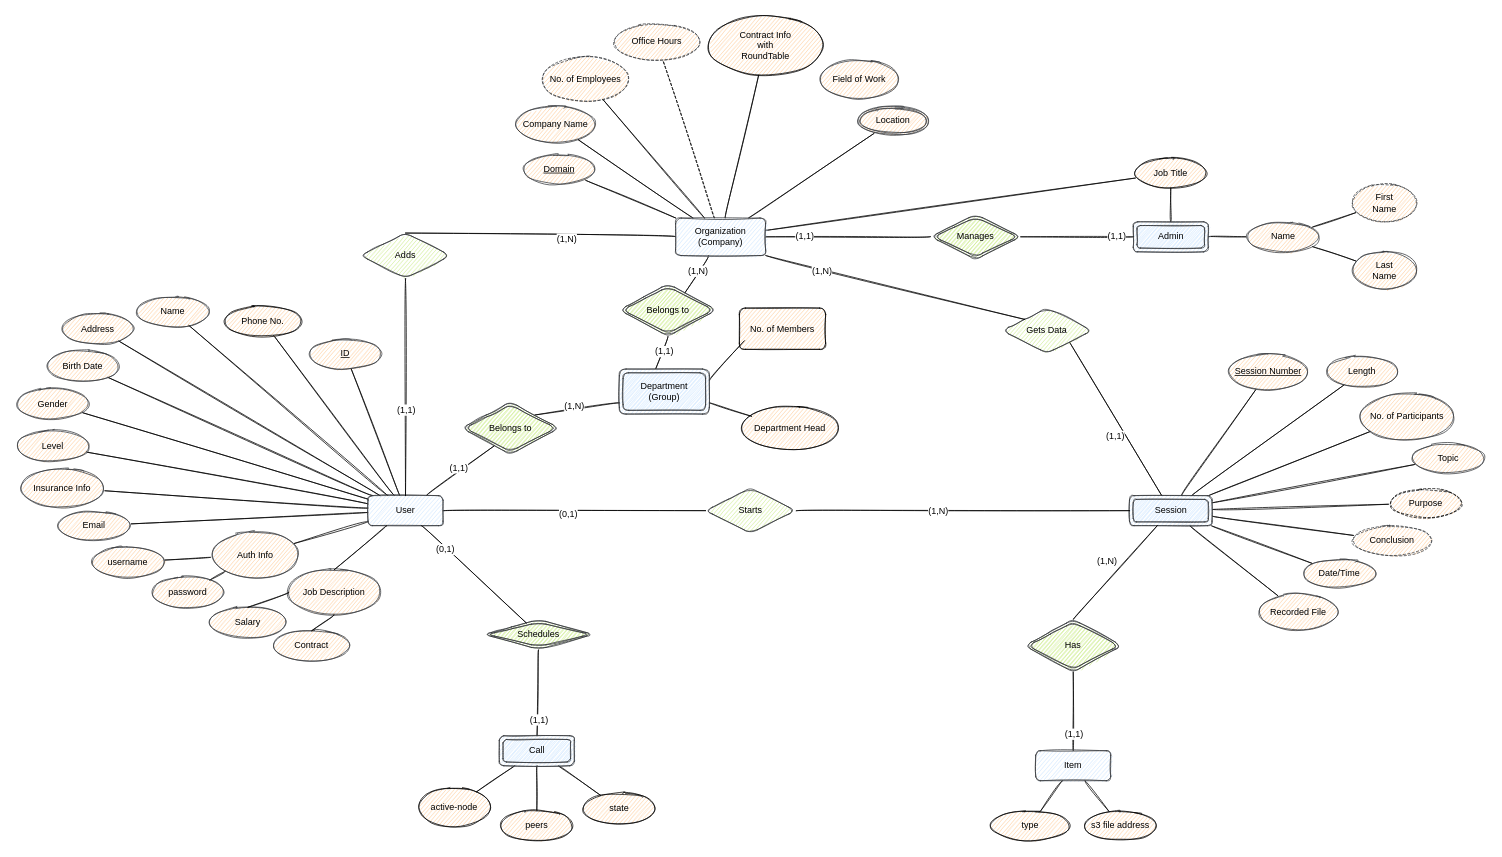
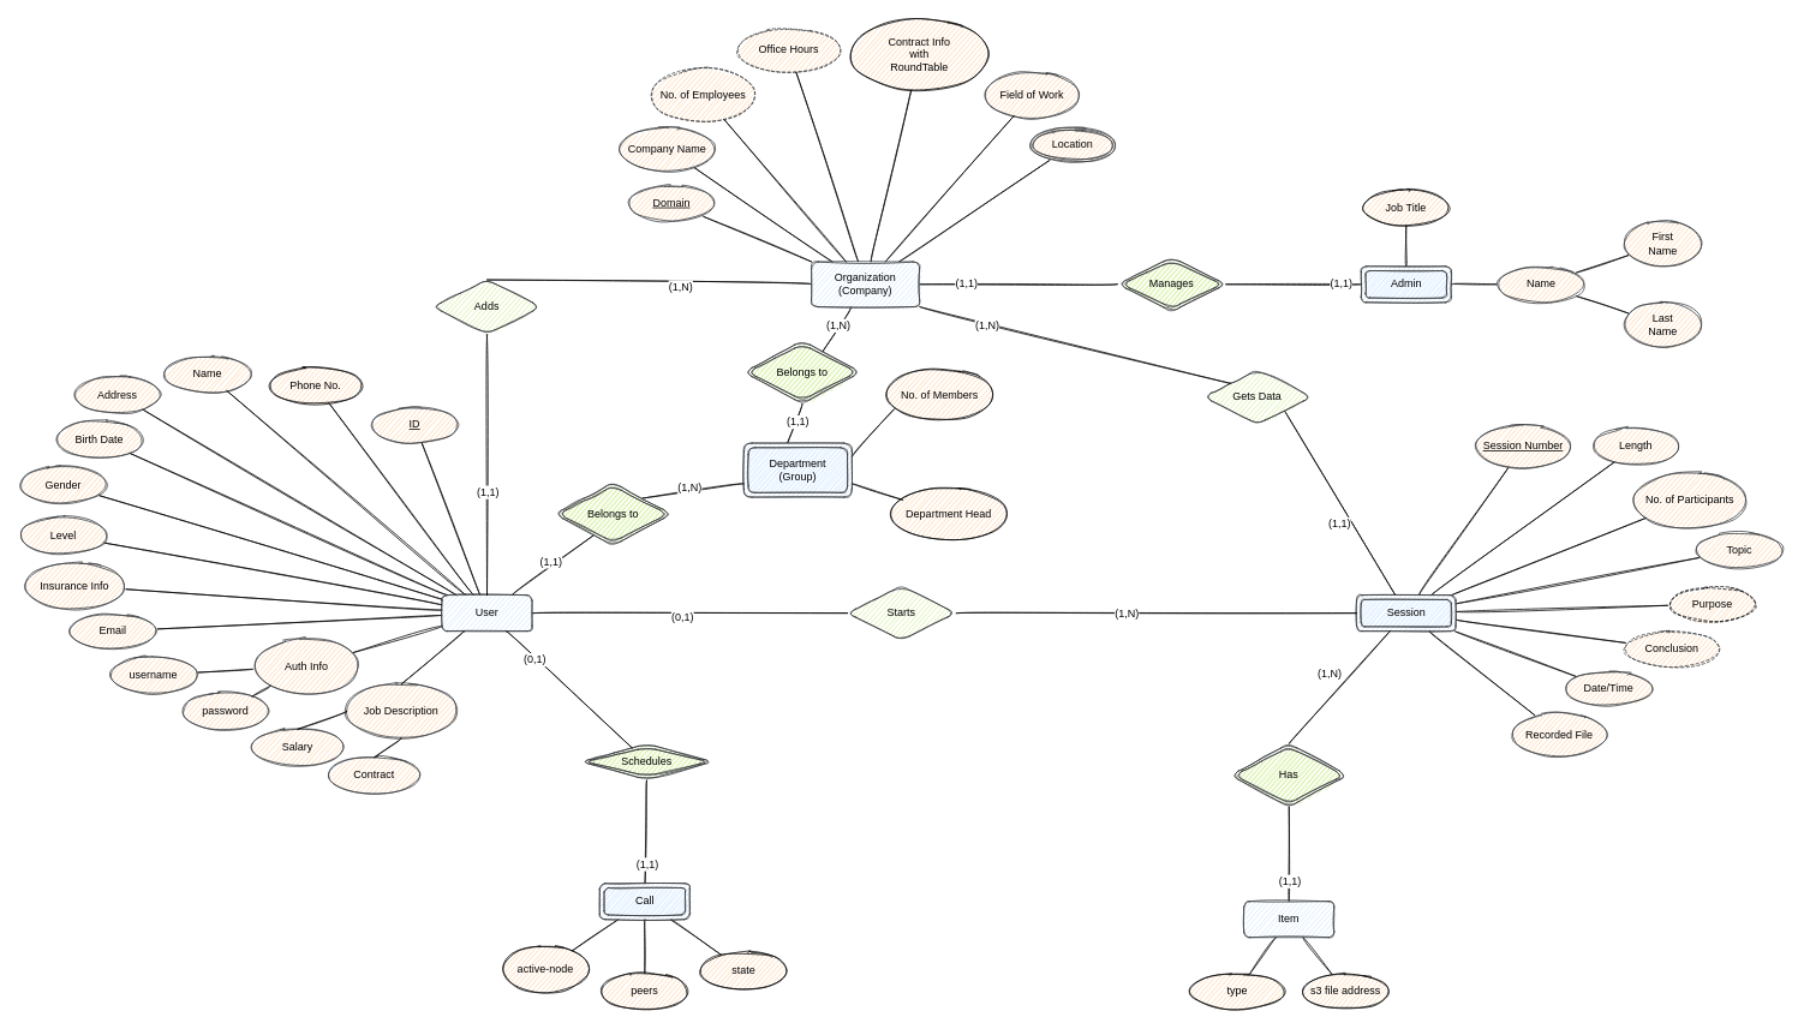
- <mxCell id="96" style="edgeStyle=none;rounded=1;orthogonalLoop=1;jettySize=auto;html=1;fontSize=12;endArrow=none;endFill=0;strokeColor=default;sketch=1;curved=1;dashed=1;" parent="1" source="104" target="44" edge="1"><mxGeometry relative="1" as="geometry" /></mxCell>
+ <mxCell id="96" style="edgeStyle=none;rounded=1;orthogonalLoop=1;jettySize=auto;html=1;fontSize=12;endArrow=none;endFill=0;strokeColor=default;sketch=1;curved=1;" parent="1" source="104" target="44" edge="1"><mxGeometry relative="1" as="geometry" /></mxCell>
- <mxCell id="81" value="&lt;div&gt;First&lt;/div&gt;&lt;div&gt;Name&lt;/div&gt;" style="ellipse;whiteSpace=wrap;html=1;align=center;fillColor=#ffcc99;strokeColor=#36393d;rounded=1;sketch=1;dashed=1;" parent="1" vertex="1"><mxGeometry x="1800" y="245" width="90" height="50" as="geometry" /></mxCell>
+ <mxCell id="81" value="&lt;div&gt;First&lt;/div&gt;&lt;div&gt;Name&lt;/div&gt;" style="ellipse;whiteSpace=wrap;html=1;align=center;fillColor=#ffcc99;strokeColor=#36393d;rounded=1;sketch=1;" parent="1" vertex="1"><mxGeometry x="1800" y="245" width="90" height="50" as="geometry" /></mxCell>
- <mxCell id="98" style="edgeStyle=none;rounded=1;orthogonalLoop=1;jettySize=auto;html=1;fontSize=12;endArrow=none;endFill=0;strokeColor=default;sketch=1;curved=1;" parent="1" source="104" target="77" edge="1"><mxGeometry relative="1" as="geometry" /></mxCell>
+ <mxCell id="98" style="edgeStyle=none;rounded=1;orthogonalLoop=1;jettySize=auto;html=1;fontSize=12;endArrow=none;endFill=0;strokeColor=default;sketch=1;curved=1;" parent="1" source="104" target="35" edge="1"><mxGeometry relative="1" as="geometry" /></mxCell>
- <mxCell id="114" value="No. of Members" style="whiteSpace=wrap;html=1;align=center;glass=0;fontSize=12;fillColor=#FFCC99;sketch=1;rounded=1;" parent="1" vertex="1"><mxGeometry x="985" y="410" width="115" height="55" as="geometry" /></mxCell>
+ <mxCell id="114" value="No. of Members" style="ellipse;whiteSpace=wrap;html=1;align=center;rounded=1;glass=0;fontSize=12;fillColor=#FFCC99;sketch=1;" parent="1" vertex="1"><mxGeometry x="985" y="410" width="115" height="55" as="geometry" /></mxCell>
